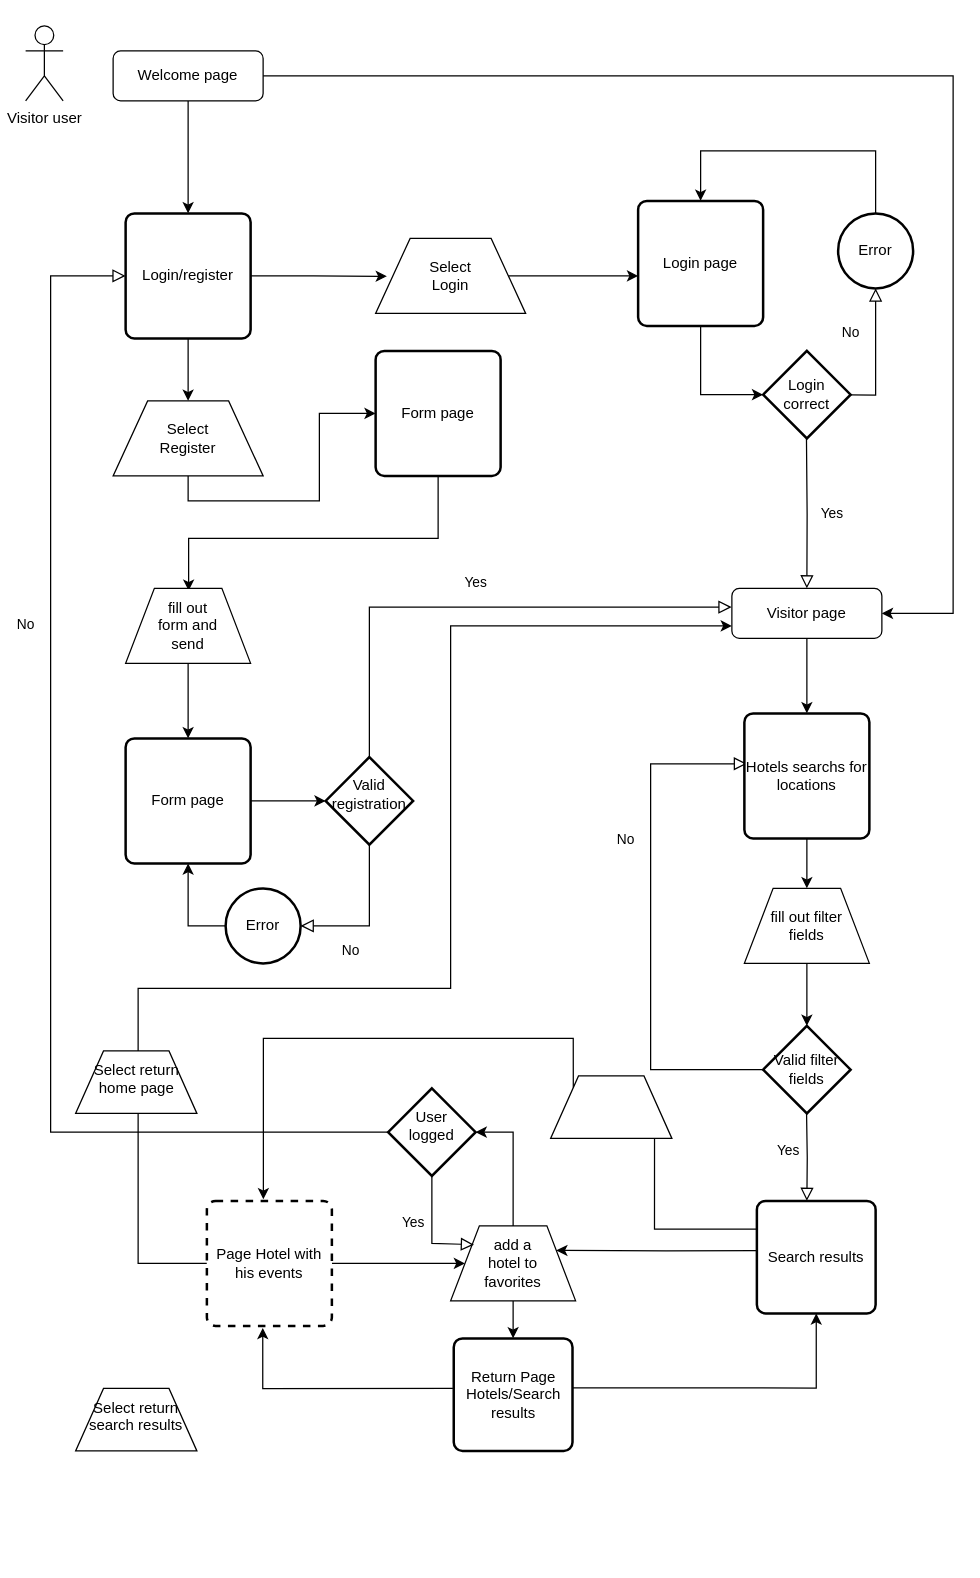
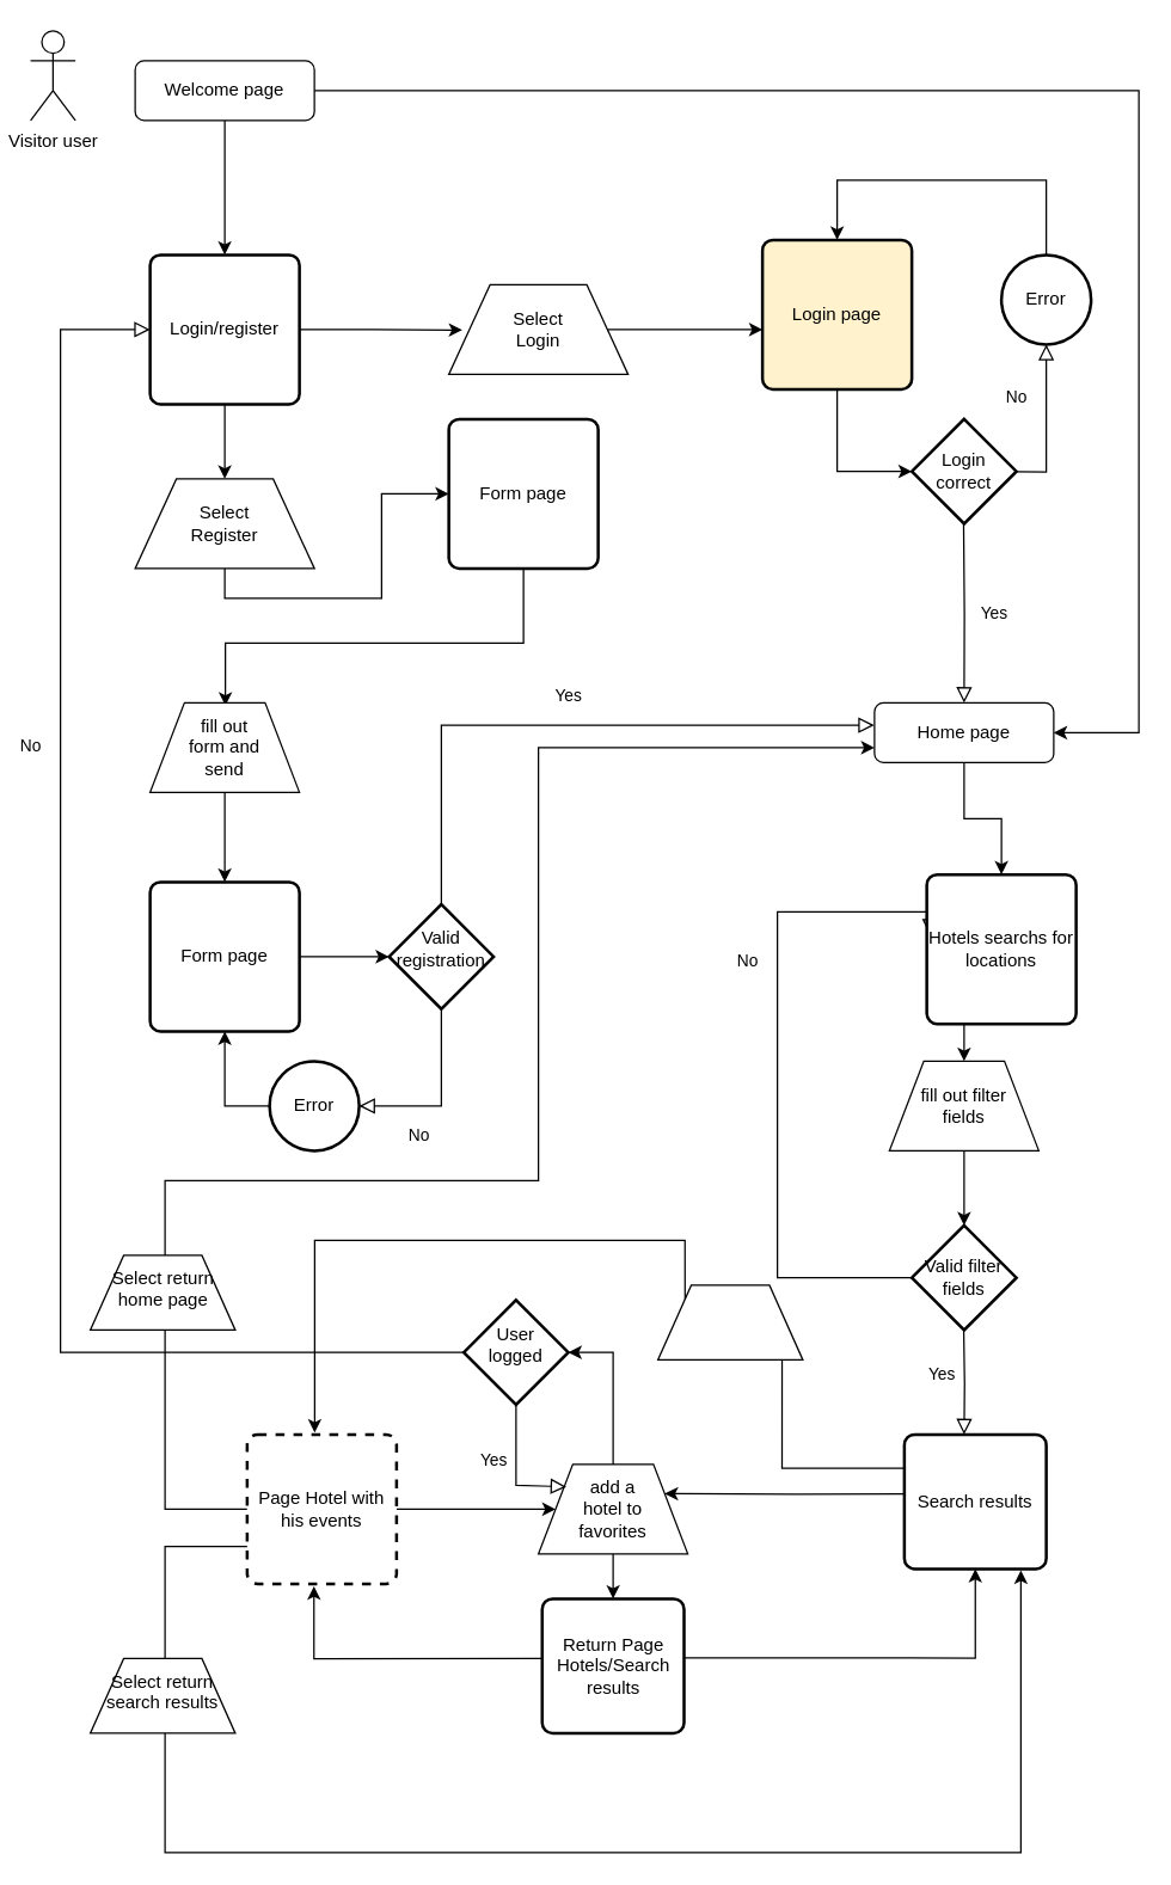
- <mxCell id="14" value="Login page" style="rounded=1;whiteSpace=wrap;html=1;absoluteArcSize=1;arcSize=14;strokeWidth=2;" vertex="1" parent="1"><mxGeometry x="510" y="160" width="100" height="100" as="geometry" /></mxCell>
+ <mxCell id="14" value="Login page" style="rounded=1;whiteSpace=wrap;html=1;absoluteArcSize=1;arcSize=14;strokeWidth=2;fillColor=#fff2cc;" vertex="1" parent="1"><mxGeometry x="510" y="160" width="100" height="100" as="geometry" /></mxCell>
- <mxCell id="7" value="Visitor page" style="rounded=1;whiteSpace=wrap;html=1;fontSize=12;glass=0;strokeWidth=1;shadow=0;" parent="1" vertex="1"><mxGeometry x="585" y="470" width="120" height="40" as="geometry" /></mxCell>
+ <mxCell id="7" value="Home page" style="rounded=1;whiteSpace=wrap;html=1;fontSize=12;glass=0;strokeWidth=1;shadow=0;" parent="1" vertex="1"><mxGeometry x="585" y="470" width="120" height="40" as="geometry" /></mxCell>
- <mxCell id="39" value="Hotels searchs for locations" style="rounded=1;whiteSpace=wrap;html=1;absoluteArcSize=1;arcSize=14;strokeWidth=2;" vertex="1" parent="1"><mxGeometry x="595" y="570" width="100" height="100" as="geometry" /></mxCell>
+ <mxCell id="39" value="Hotels searchs for locations" style="rounded=1;whiteSpace=wrap;html=1;absoluteArcSize=1;arcSize=14;strokeWidth=2;" vertex="1" parent="1"><mxGeometry x="620" y="585" width="100" height="100" as="geometry" /></mxCell>
+ <mxCell id="60" style="edgeStyle=orthogonalEdgeStyle;rounded=0;orthogonalLoop=1;jettySize=auto;html=1;exitX=0;exitY=0.75;exitDx=0;exitDy=0;entryX=0.821;entryY=1.011;entryDx=0;entryDy=0;entryPerimeter=0;" edge="1" parent="1" source="52" target="45"><mxGeometry relative="1" as="geometry"><Array as="points"><mxPoint x="110" y="1035" /><mxPoint x="110" y="1240" /><mxPoint x="683" y="1240" /></Array></mxGeometry></mxCell>
